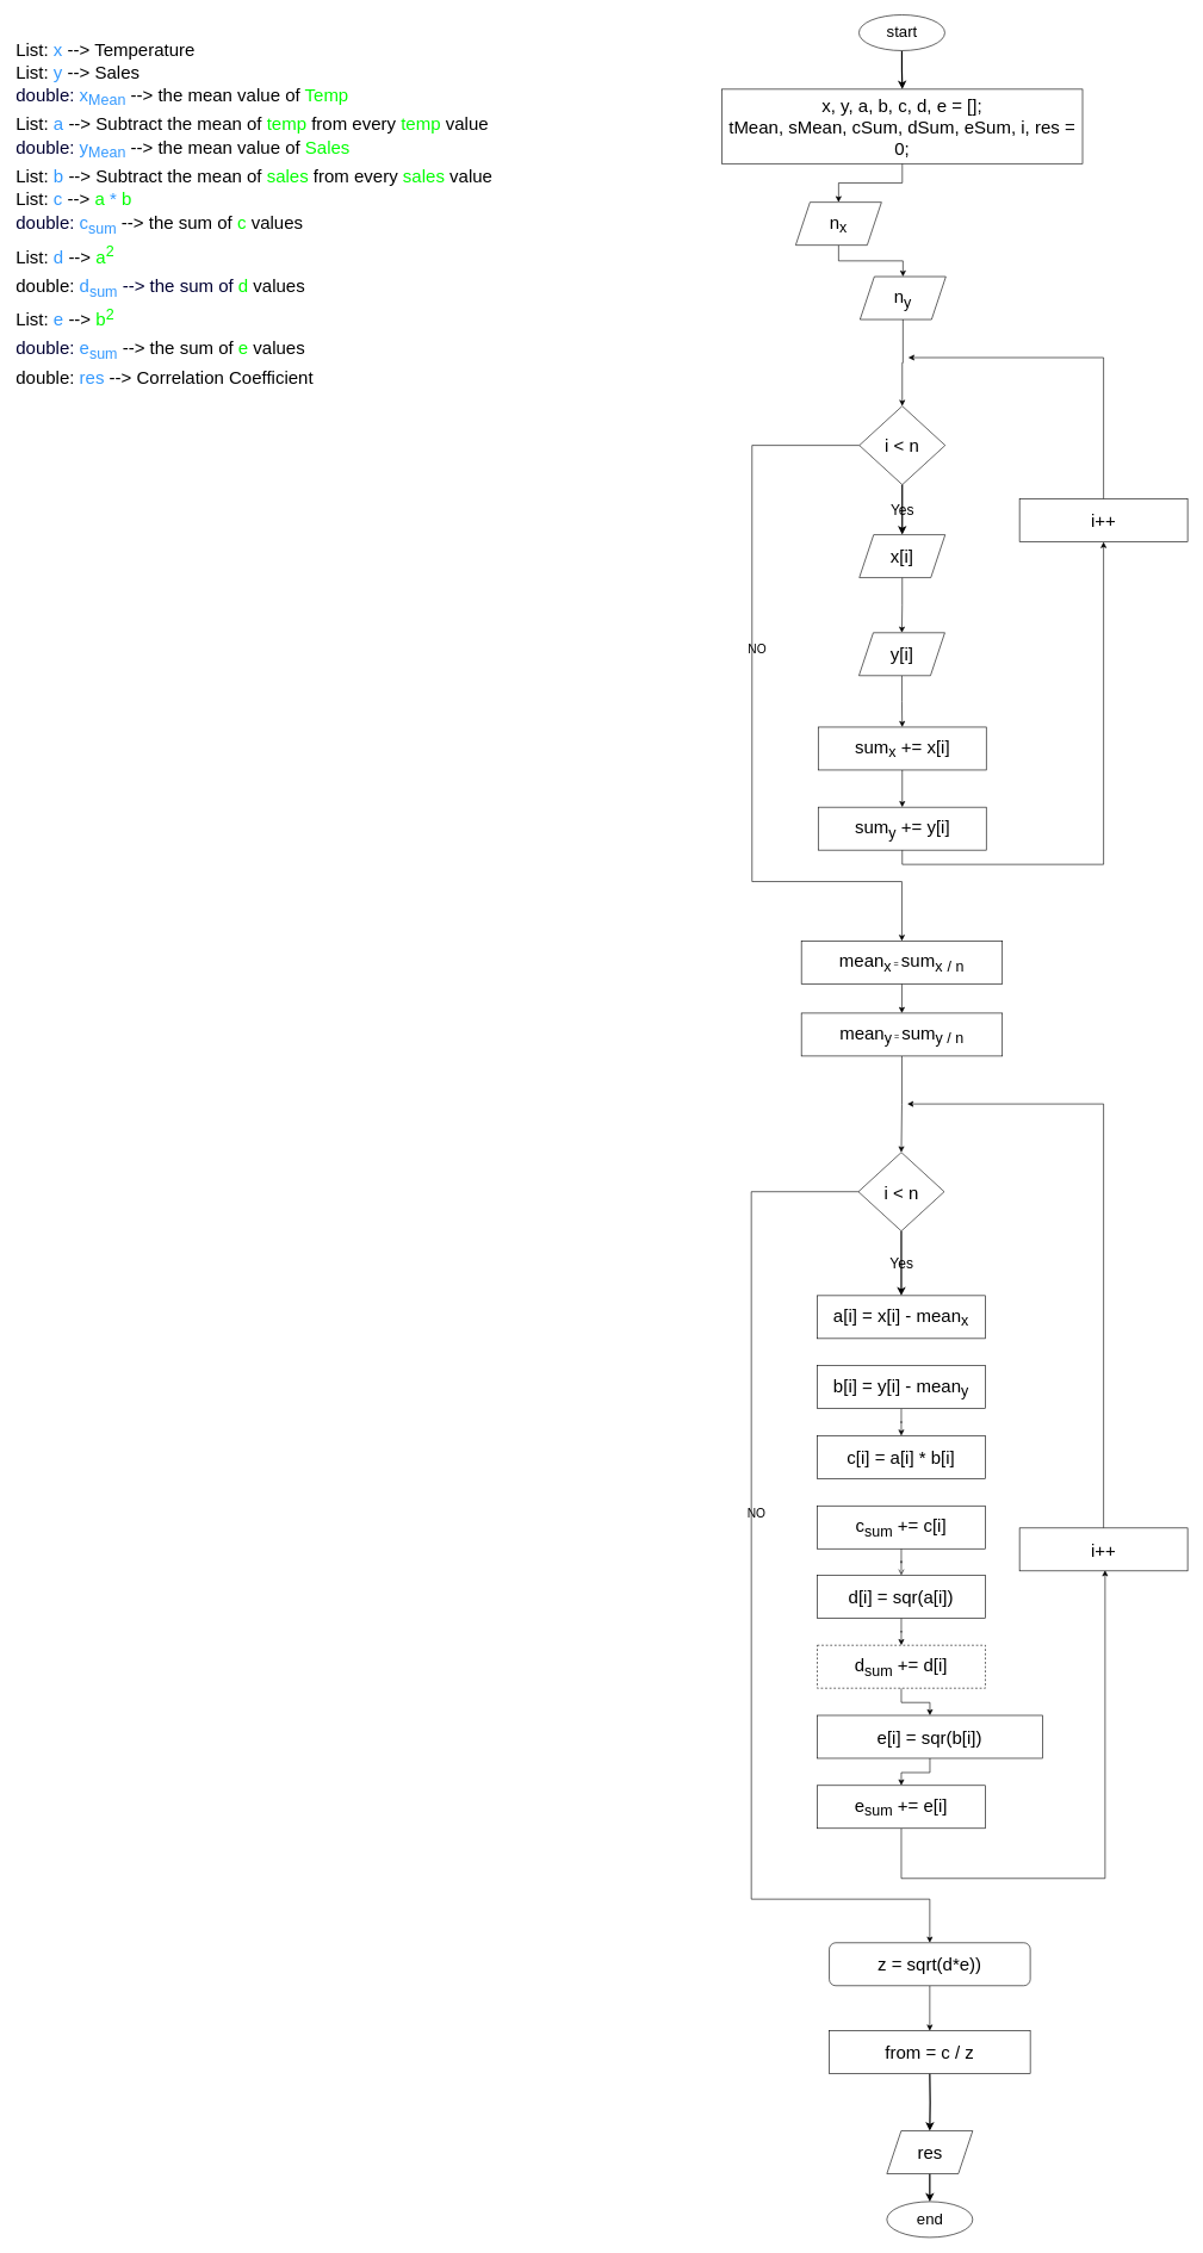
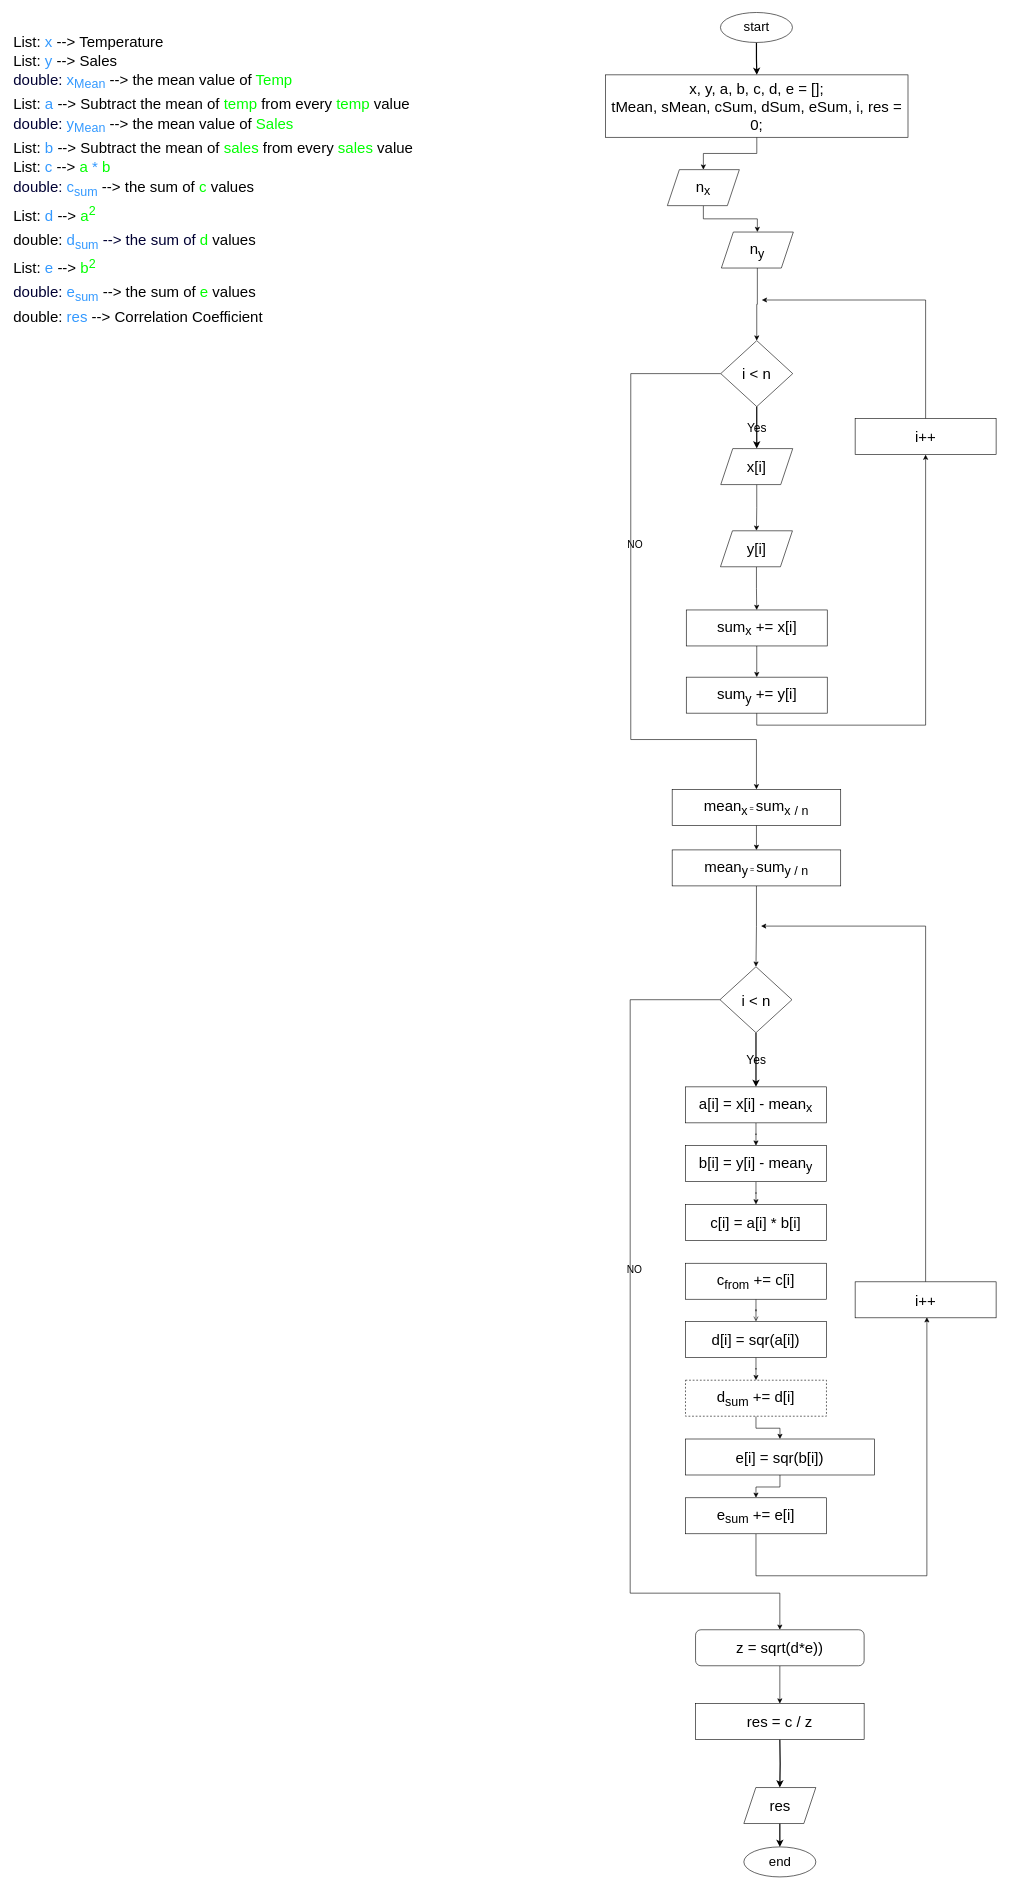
+ <mxCell id="43" value="" style="edgeStyle=orthogonalEdgeStyle;rounded=0;orthogonalLoop=1;jettySize=auto;html=1;" edge="1" parent="1" source="44" target="46"><mxGeometry relative="1" as="geometry" /></mxCell>
- <mxCell id="53" value="&lt;span style=&quot;font-size: 25px;&quot;&gt;c&lt;sub&gt;sum&lt;/sub&gt; += c[i]&lt;/span&gt;" style="rounded=0;whiteSpace=wrap;html=1;labelBackgroundColor=none;" vertex="1" parent="1"><mxGeometry x="1142.21" y="2105" width="235" height="60" as="geometry" /></mxCell>
+ <mxCell id="53" value="&lt;span style=&quot;font-size: 25px;&quot;&gt;c&lt;sub&gt;from&lt;/sub&gt; += c[i]&lt;/span&gt;" style="rounded=0;whiteSpace=wrap;html=1;labelBackgroundColor=none;" vertex="1" parent="1"><mxGeometry x="1142.21" y="2105" width="235" height="60" as="geometry" /></mxCell>
- <mxCell id="57" value="&lt;span style=&quot;font-size: 25px;&quot;&gt;from = c / z&lt;br&gt;&lt;/span&gt;" style="rounded=0;whiteSpace=wrap;html=1;labelBackgroundColor=none;" vertex="1" parent="1"><mxGeometry x="1159" y="2839" width="281" height="60" as="geometry" /></mxCell>
+ <mxCell id="57" value="&lt;span style=&quot;font-size: 25px;&quot;&gt;res = c / z&lt;br&gt;&lt;/span&gt;" style="rounded=0;whiteSpace=wrap;html=1;labelBackgroundColor=none;" vertex="1" parent="1"><mxGeometry x="1159" y="2839" width="281" height="60" as="geometry" /></mxCell>
